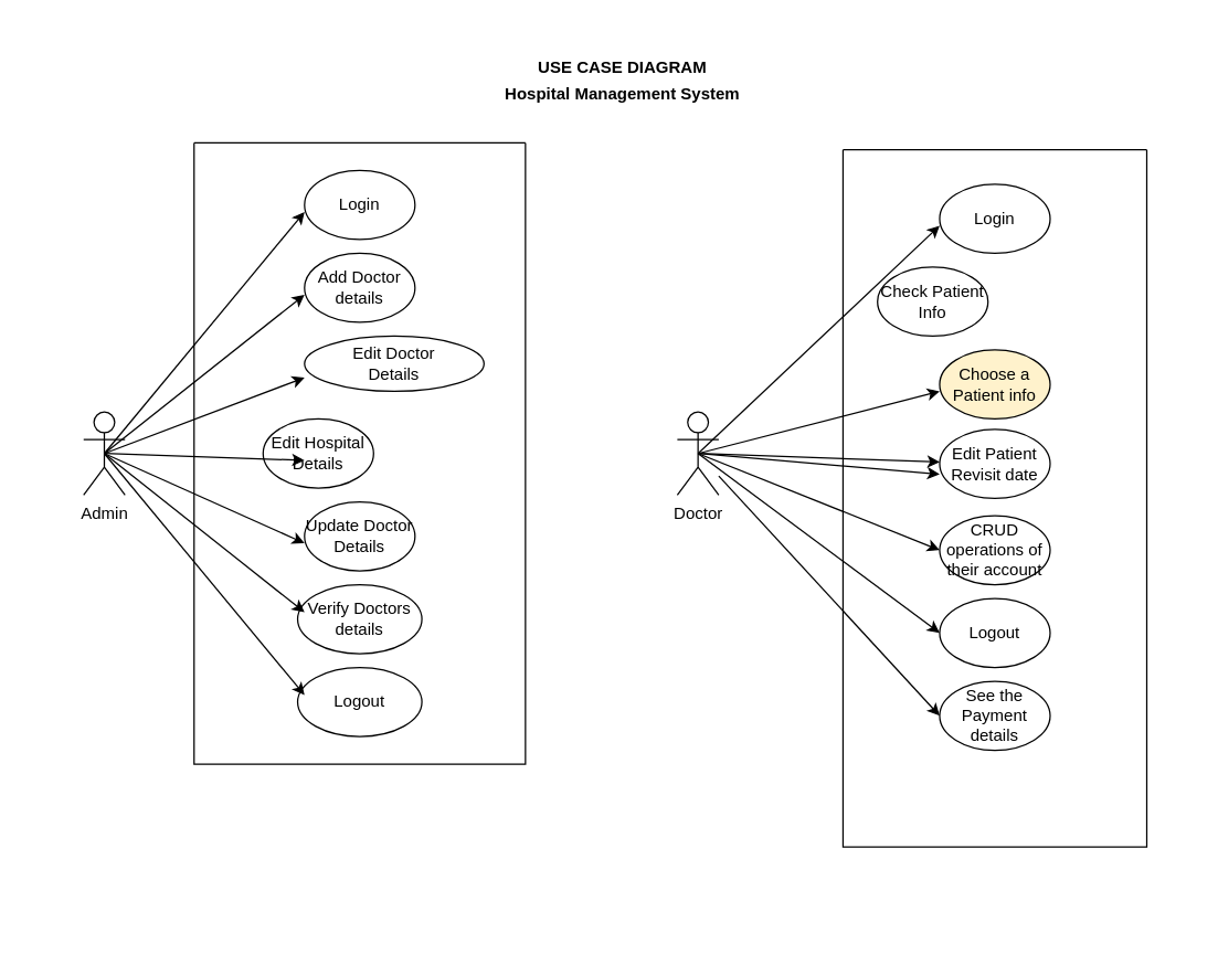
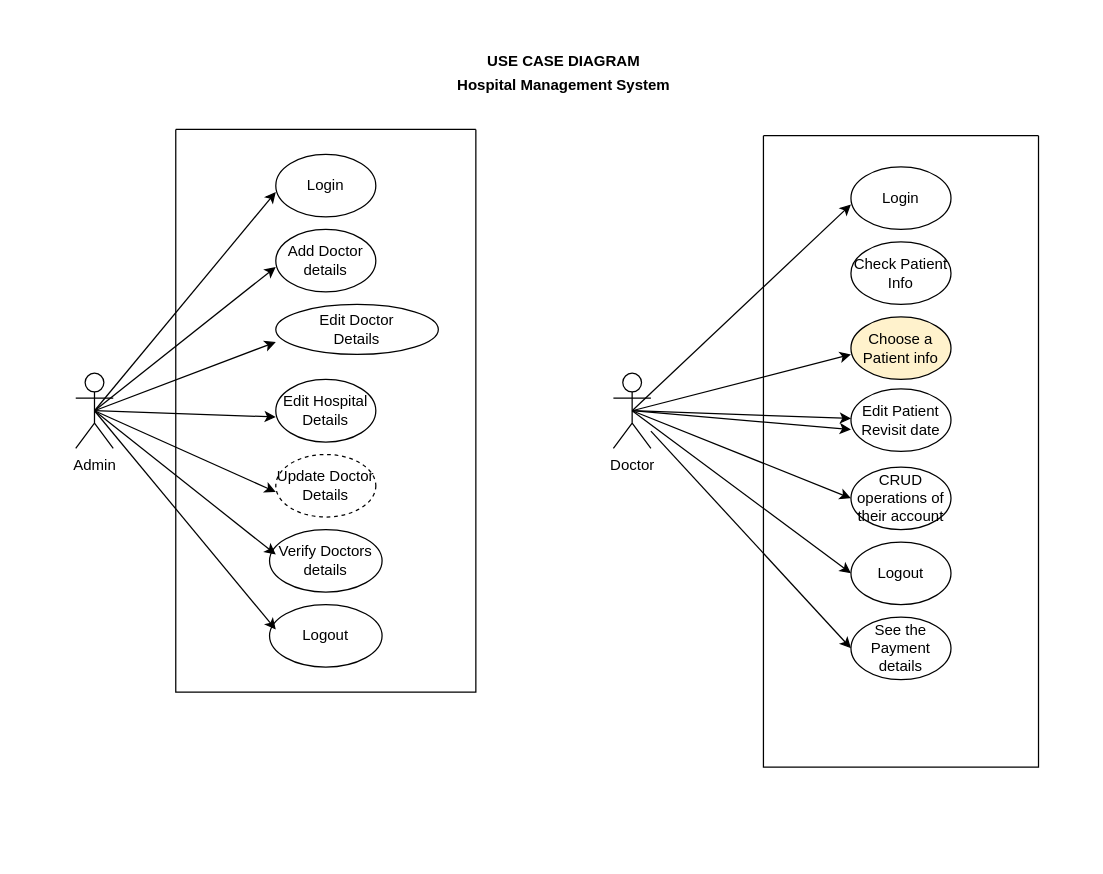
- <mxCell id="21" value="Check Patient Info" style="ellipse;whiteSpace=wrap;html=1;" parent="19" vertex="1"><mxGeometry x="25" y="85" width="80" height="50" as="geometry" /></mxCell>
+ <mxCell id="21" value="Check Patient Info" style="ellipse;whiteSpace=wrap;html=1;" parent="19" vertex="1"><mxGeometry x="70" y="85" width="80" height="50" as="geometry" /></mxCell>
- <mxCell id="6" value="Edit Hospital&lt;div&gt;Details&lt;/div&gt;" style="ellipse;whiteSpace=wrap;html=1;" parent="1" vertex="1"><mxGeometry x="190" y="303" width="80" height="50" as="geometry" /></mxCell>
+ <mxCell id="6" value="Edit Hospital&lt;div&gt;Details&lt;/div&gt;" style="ellipse;whiteSpace=wrap;html=1;" parent="1" vertex="1"><mxGeometry x="220" y="303" width="80" height="50" as="geometry" /></mxCell>
- <mxCell id="7" value="Update Doctor Details" style="ellipse;whiteSpace=wrap;html=1;" parent="1" vertex="1"><mxGeometry x="220" y="363" width="80" height="50" as="geometry" /></mxCell>
+ <mxCell id="7" value="Update Doctor Details" style="ellipse;whiteSpace=wrap;html=1;dashed=1;" parent="1" vertex="1"><mxGeometry x="220" y="363" width="80" height="50" as="geometry" /></mxCell>
